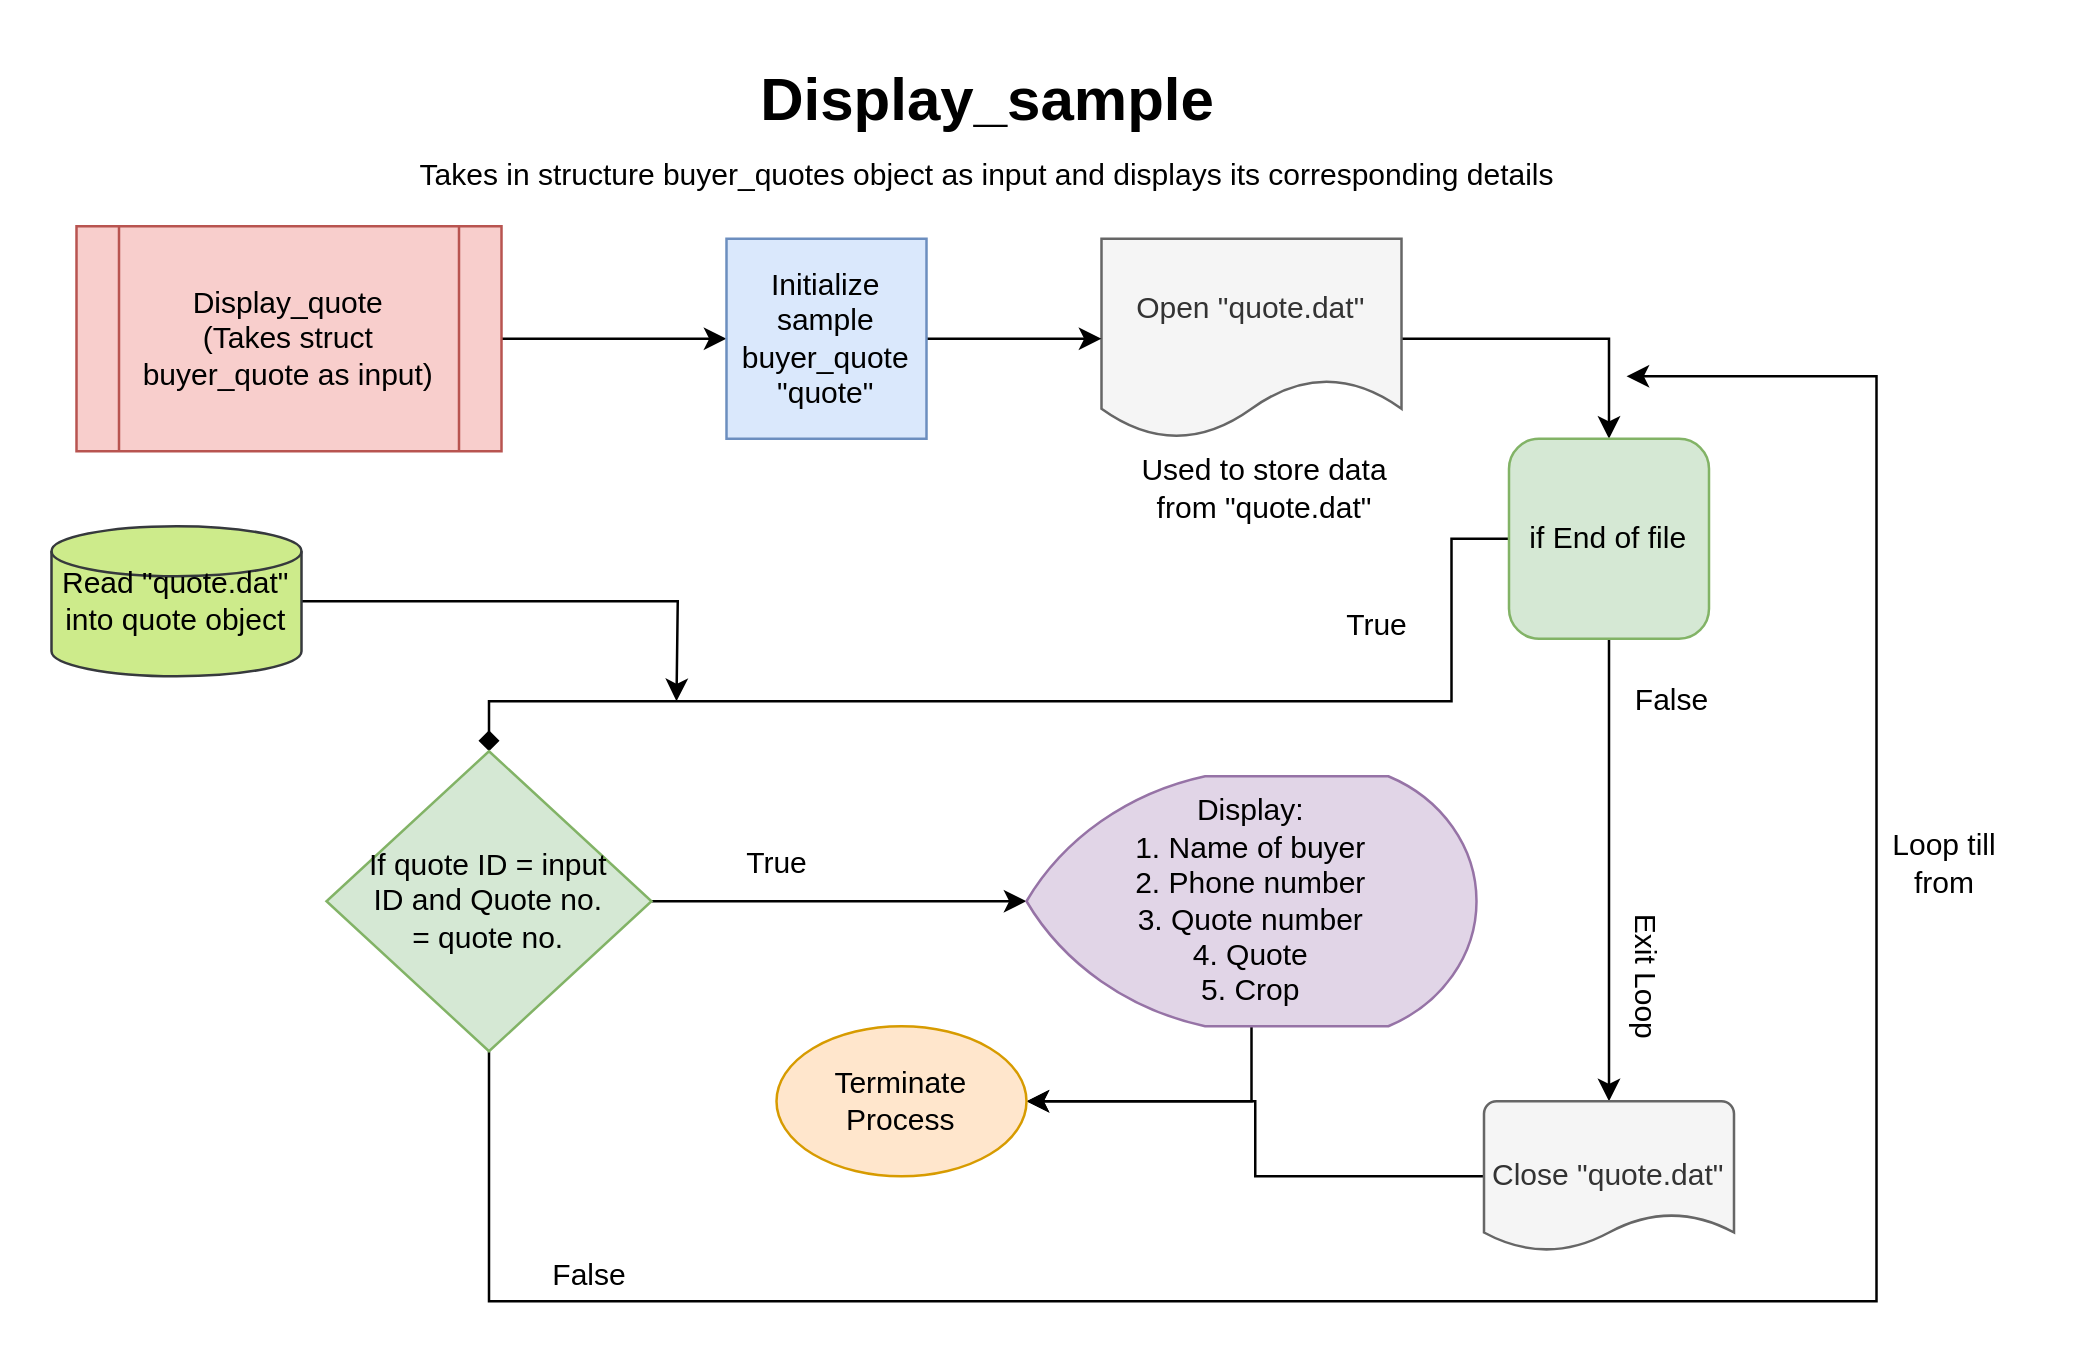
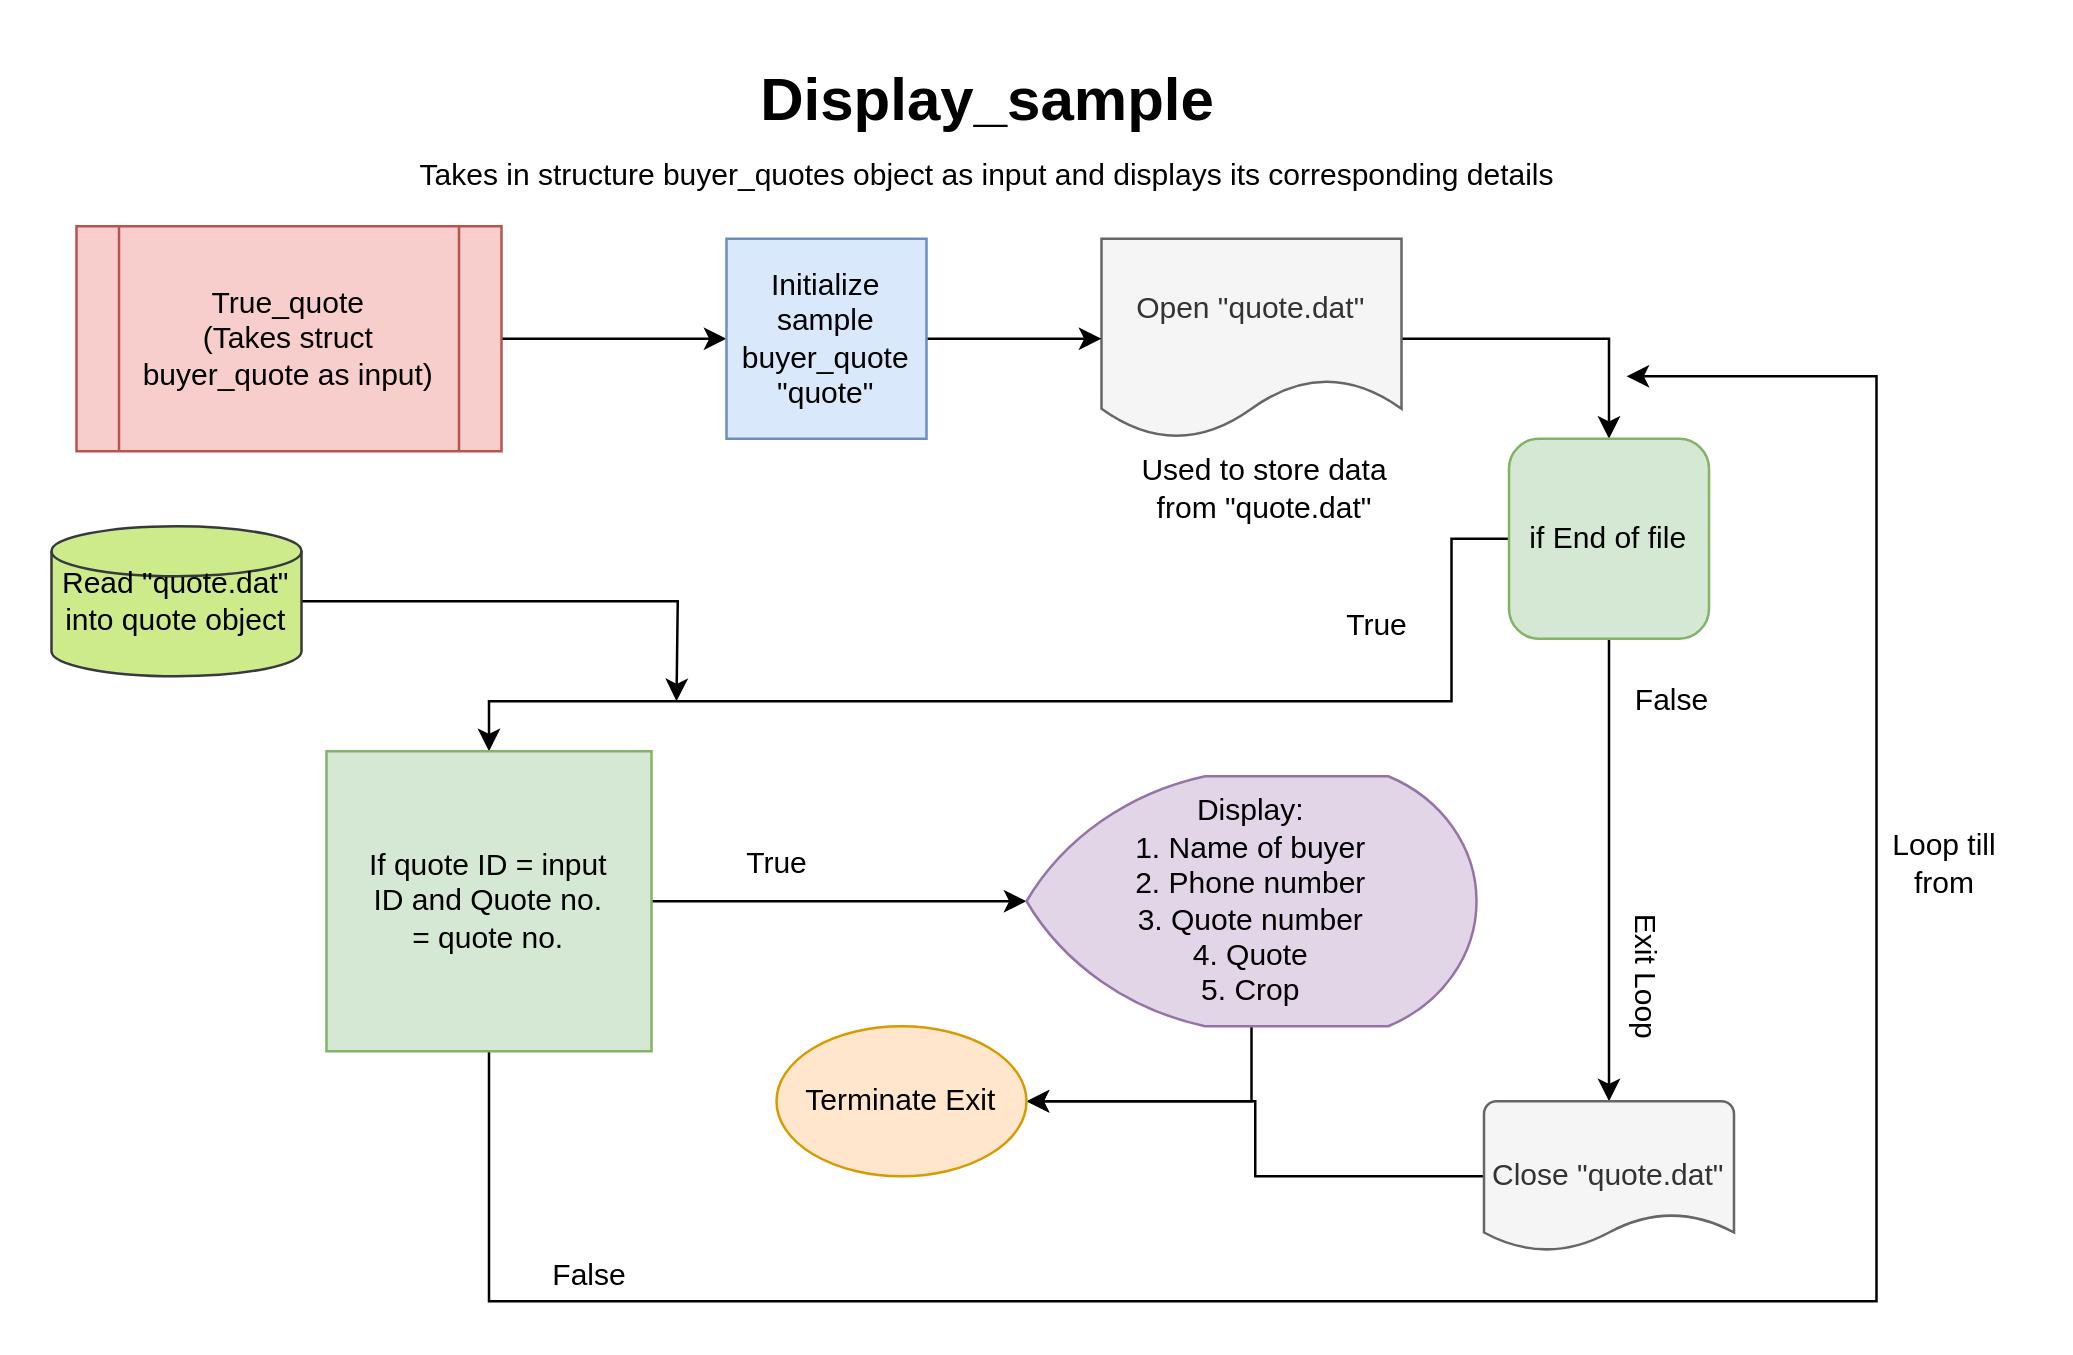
- <mxCell id="3" value="Display_quote&lt;br&gt;(Takes struct buyer_quote as input)" style="shape=process;whiteSpace=wrap;html=1;backgroundOutline=1;fillColor=#f8cecc;strokeColor=#b85450;" parent="1" vertex="1"><mxGeometry x="30" y="90" width="170" height="90" as="geometry" /></mxCell>
+ <mxCell id="3" value="True_quote&lt;br&gt;(Takes struct buyer_quote as input)" style="shape=process;whiteSpace=wrap;html=1;backgroundOutline=1;fillColor=#f8cecc;strokeColor=#b85450;" parent="1" vertex="1"><mxGeometry x="30" y="90" width="170" height="90" as="geometry" /></mxCell>
- <mxCell id="6" value="" style="edgeStyle=orthogonalEdgeStyle;rounded=0;orthogonalLoop=1;jettySize=auto;html=1;endArrow=diamond;" parent="1" source="8" target="15" edge="1"><mxGeometry relative="1" as="geometry"><Array as="points"><mxPoint x="580" y="215" /><mxPoint x="580" y="280" /><mxPoint x="195" y="280" /></Array></mxGeometry></mxCell>
+ <mxCell id="6" value="" style="edgeStyle=orthogonalEdgeStyle;rounded=0;orthogonalLoop=1;jettySize=auto;html=1;" parent="1" source="8" target="15" edge="1"><mxGeometry relative="1" as="geometry"><Array as="points"><mxPoint x="580" y="215" /><mxPoint x="580" y="280" /><mxPoint x="195" y="280" /></Array></mxGeometry></mxCell>
- <mxCell id="15" value="If quote ID = input ID and Quote no. = quote no." style="rhombus;whiteSpace=wrap;html=1;strokeWidth=1;spacingLeft=15;spacingRight=15;fillColor=#d5e8d4;strokeColor=#82b366;" parent="1" vertex="1"><mxGeometry x="130" y="300" width="130" height="120" as="geometry" /></mxCell>
+ <mxCell id="15" value="If quote ID = input ID and Quote no. = quote no." style="whiteSpace=wrap;html=1;strokeWidth=1;spacingLeft=15;spacingRight=15;fillColor=#d5e8d4;strokeColor=#82b366;rounded=0;" parent="1" vertex="1"><mxGeometry x="130" y="300" width="130" height="120" as="geometry" /></mxCell>
- <mxCell id="20" value="Terminate Process" style="strokeWidth=1;html=1;shape=mxgraph.flowchart.start_1;whiteSpace=wrap;fillColor=#ffe6cc;strokeColor=#d79b00;" parent="1" vertex="1"><mxGeometry x="310" y="410" width="100" height="60" as="geometry" /></mxCell>
+ <mxCell id="20" value="Terminate Exit" style="strokeWidth=1;html=1;shape=mxgraph.flowchart.start_1;whiteSpace=wrap;fillColor=#ffe6cc;strokeColor=#d79b00;" parent="1" vertex="1"><mxGeometry x="310" y="410" width="100" height="60" as="geometry" /></mxCell>
